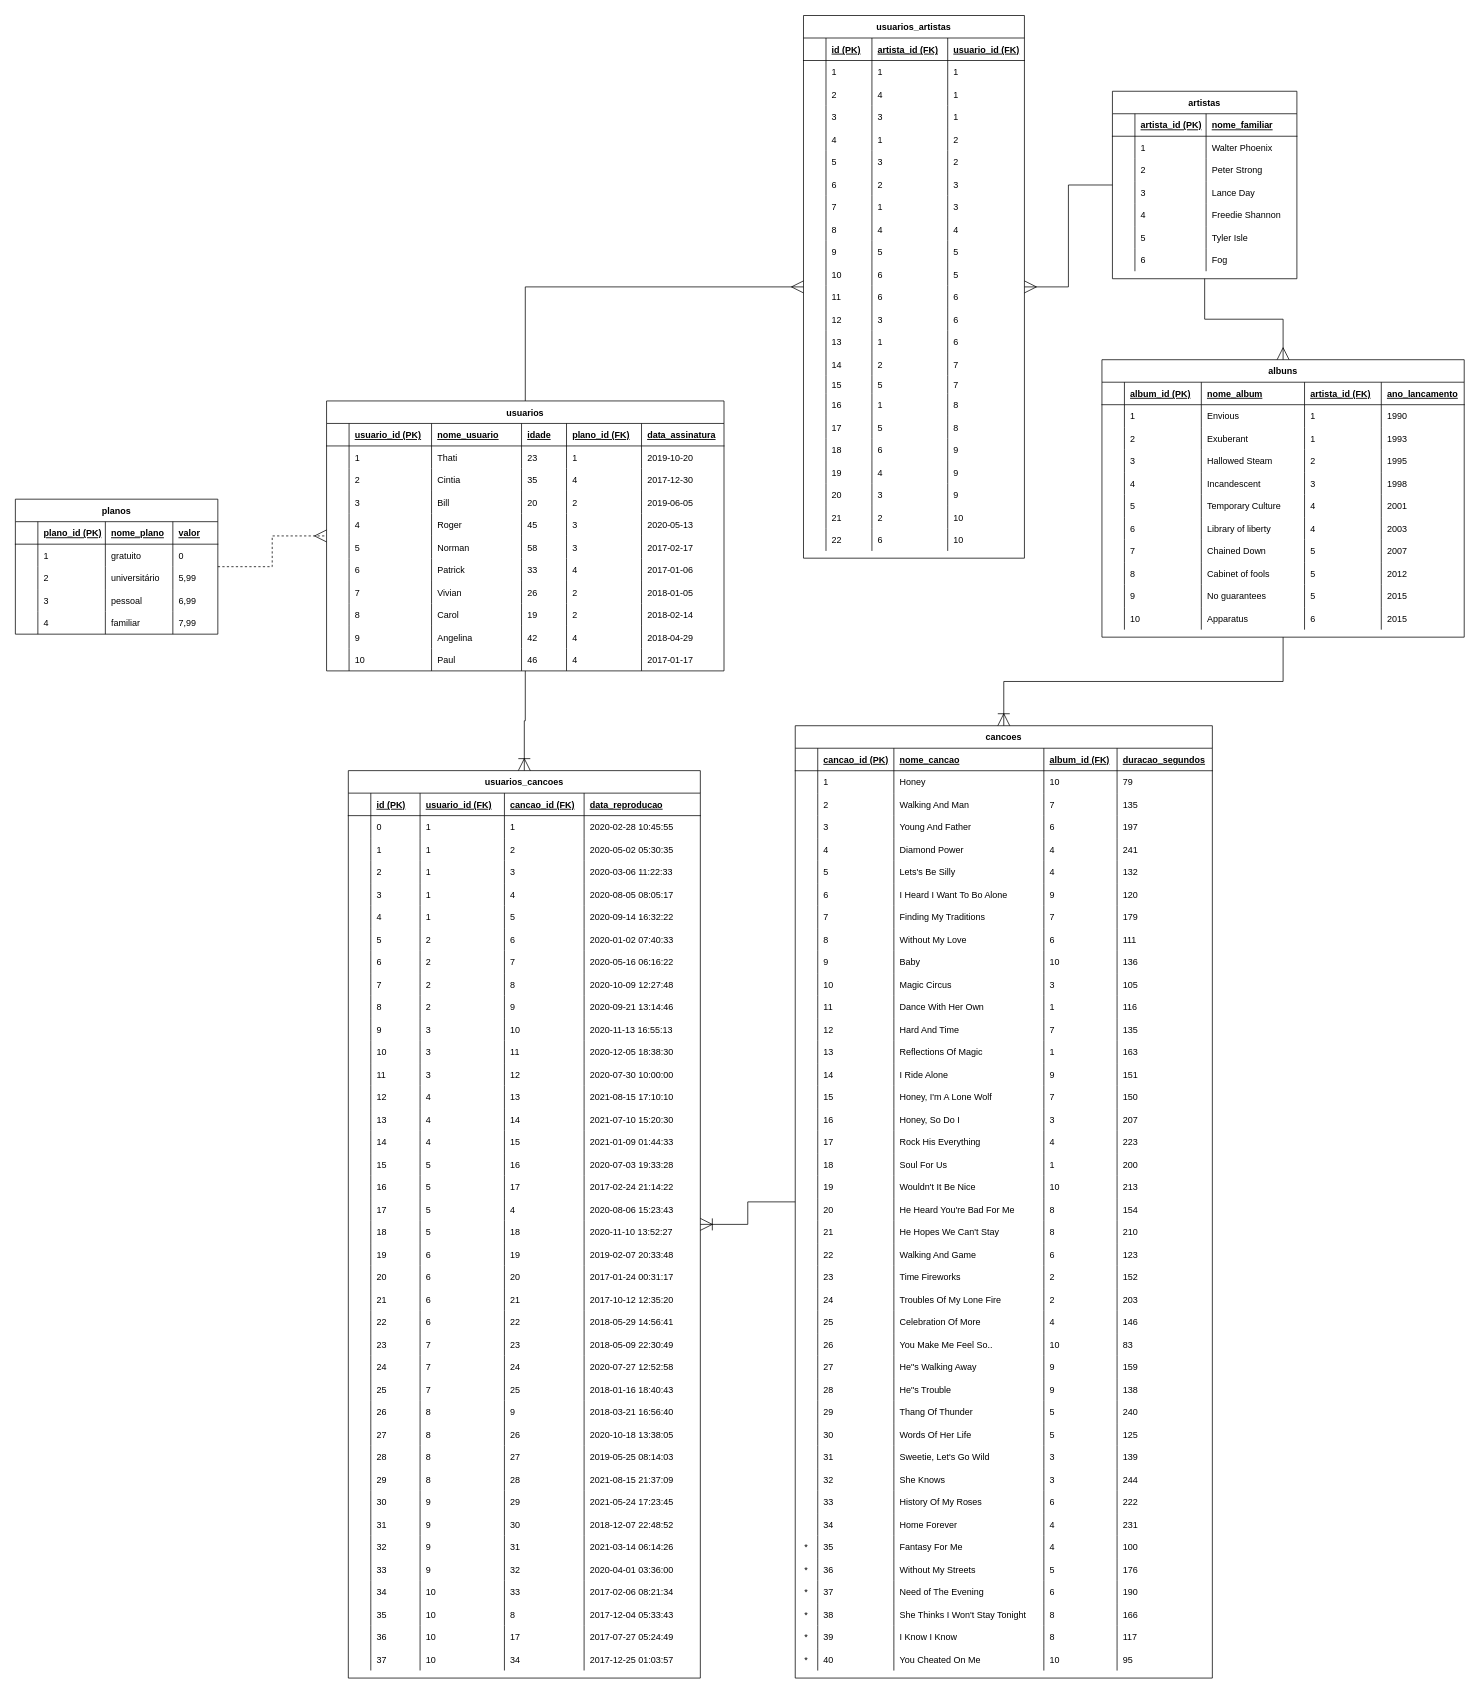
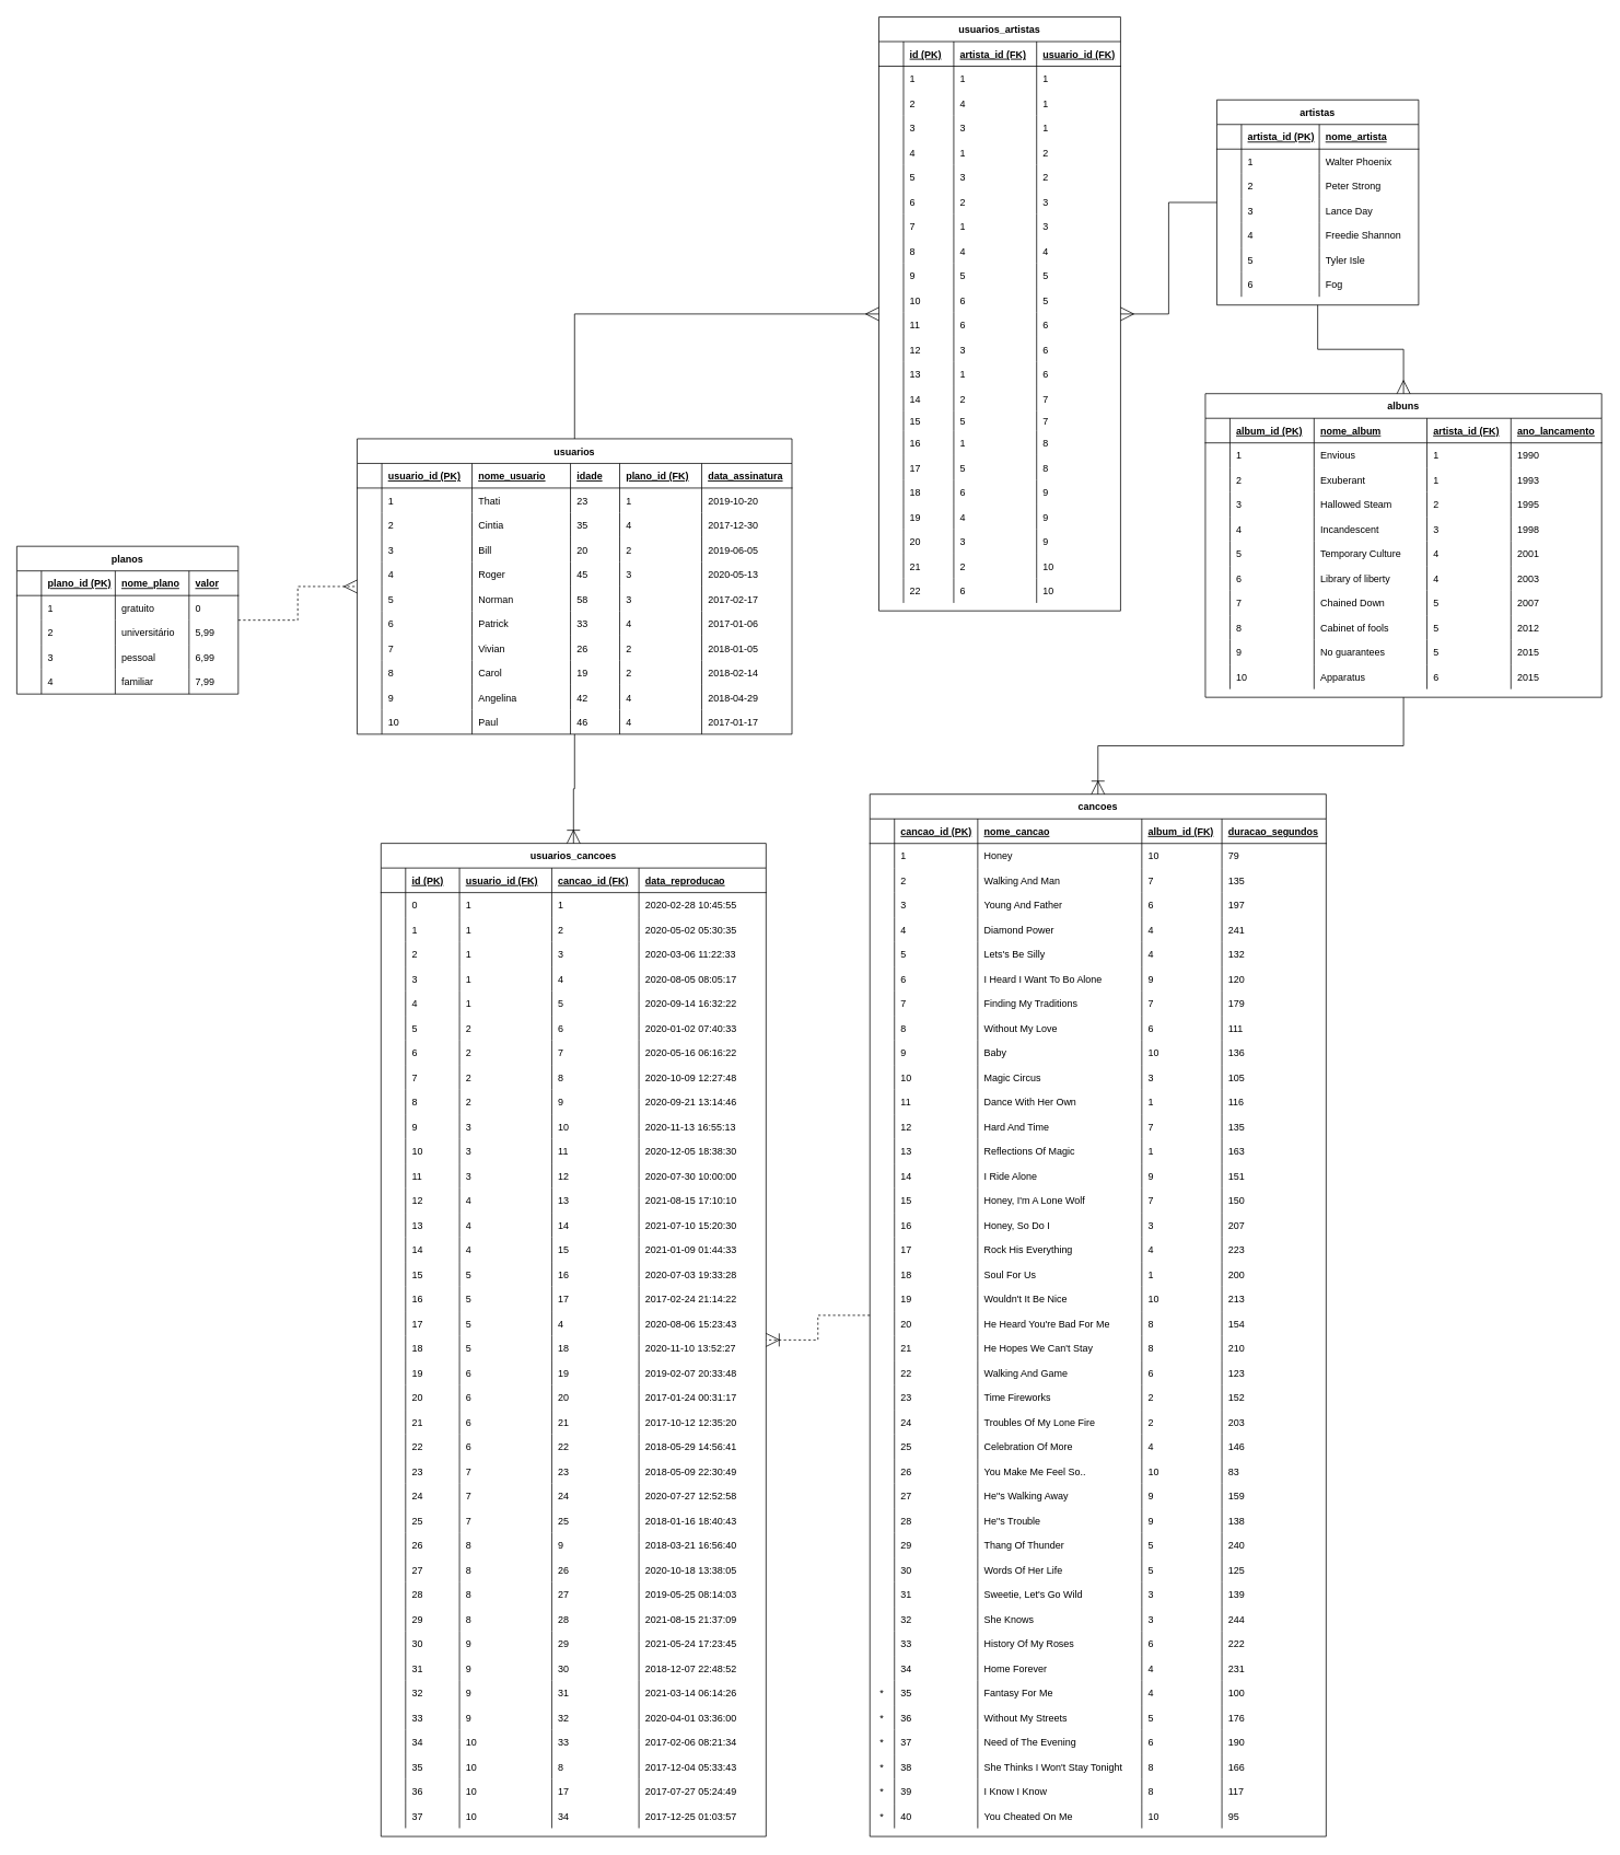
- <mxCell id="664" value="nome_familiar" style="shape=partialRectangle;connectable=0;fillColor=none;top=0;left=0;bottom=0;right=0;align=left;spacingLeft=6;fontStyle=5;overflow=hidden;" vertex="1" parent="661"><mxGeometry x="124.882" width="121.118" height="30" as="geometry"><mxRectangle width="121.118" height="30" as="alternateBounds" /></mxGeometry></mxCell>
+ <mxCell id="664" value="nome_artista" style="shape=partialRectangle;connectable=0;fillColor=none;top=0;left=0;bottom=0;right=0;align=left;spacingLeft=6;fontStyle=5;overflow=hidden;" vertex="1" parent="661"><mxGeometry x="124.882" width="121.118" height="30" as="geometry"><mxRectangle width="121.118" height="30" as="alternateBounds" /></mxGeometry></mxCell>
- <mxCell id="658" value="" style="edgeStyle=orthogonalEdgeStyle;fontSize=12;html=1;endArrow=ERoneToMany;rounded=0;endSize=14;startSize=14;" parent="1" source="410" target="175" edge="1"><mxGeometry width="100" height="100" relative="1" as="geometry"><mxPoint x="935" y="752" as="sourcePoint" /><mxPoint x="1035" y="652" as="targetPoint" /></mxGeometry></mxCell>
+ <mxCell id="658" value="" style="edgeStyle=orthogonalEdgeStyle;fontSize=12;html=1;endArrow=ERoneToMany;rounded=0;endSize=14;startSize=14;dashed=1;" parent="1" source="410" target="175" edge="1"><mxGeometry width="100" height="100" relative="1" as="geometry"><mxPoint x="935" y="752" as="sourcePoint" /><mxPoint x="1035" y="652" as="targetPoint" /></mxGeometry></mxCell>
